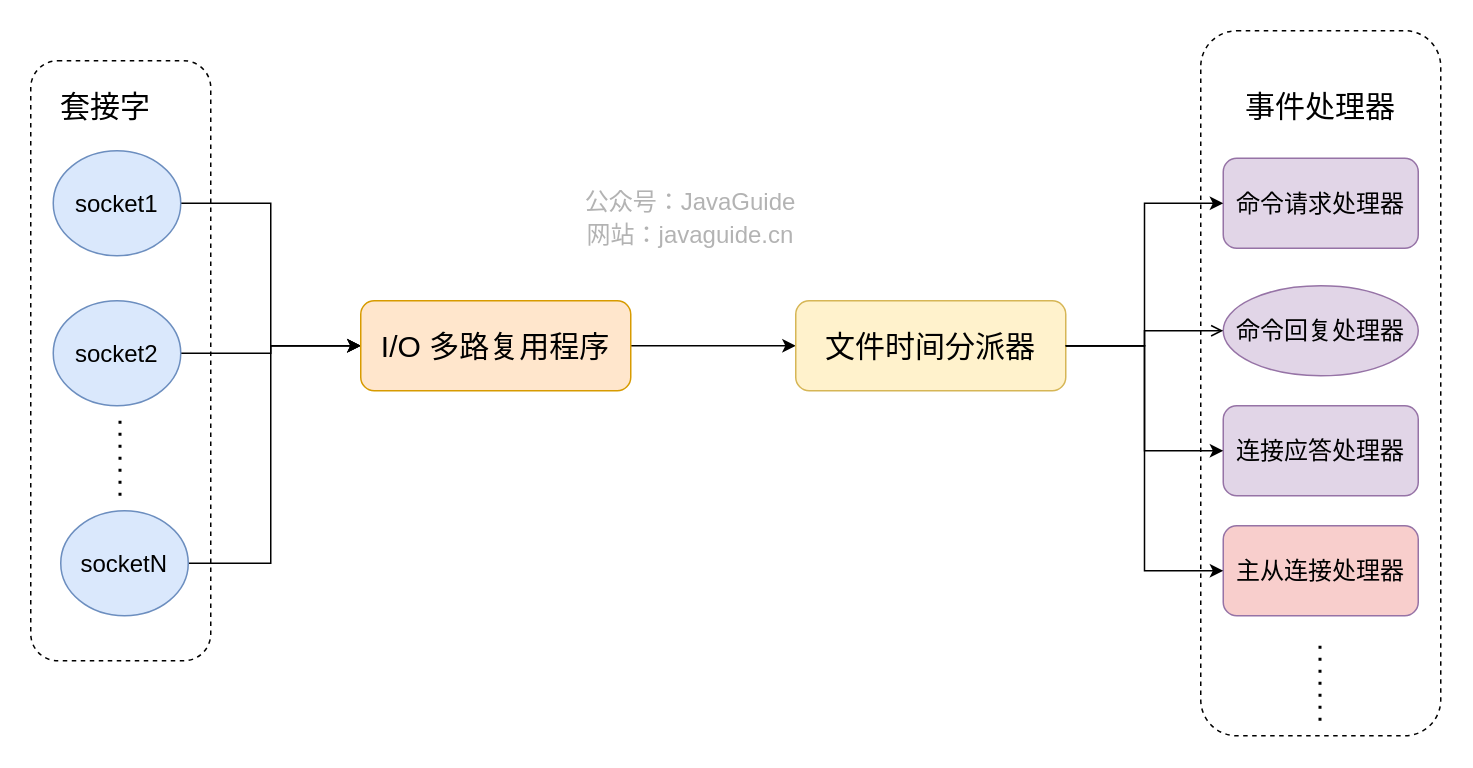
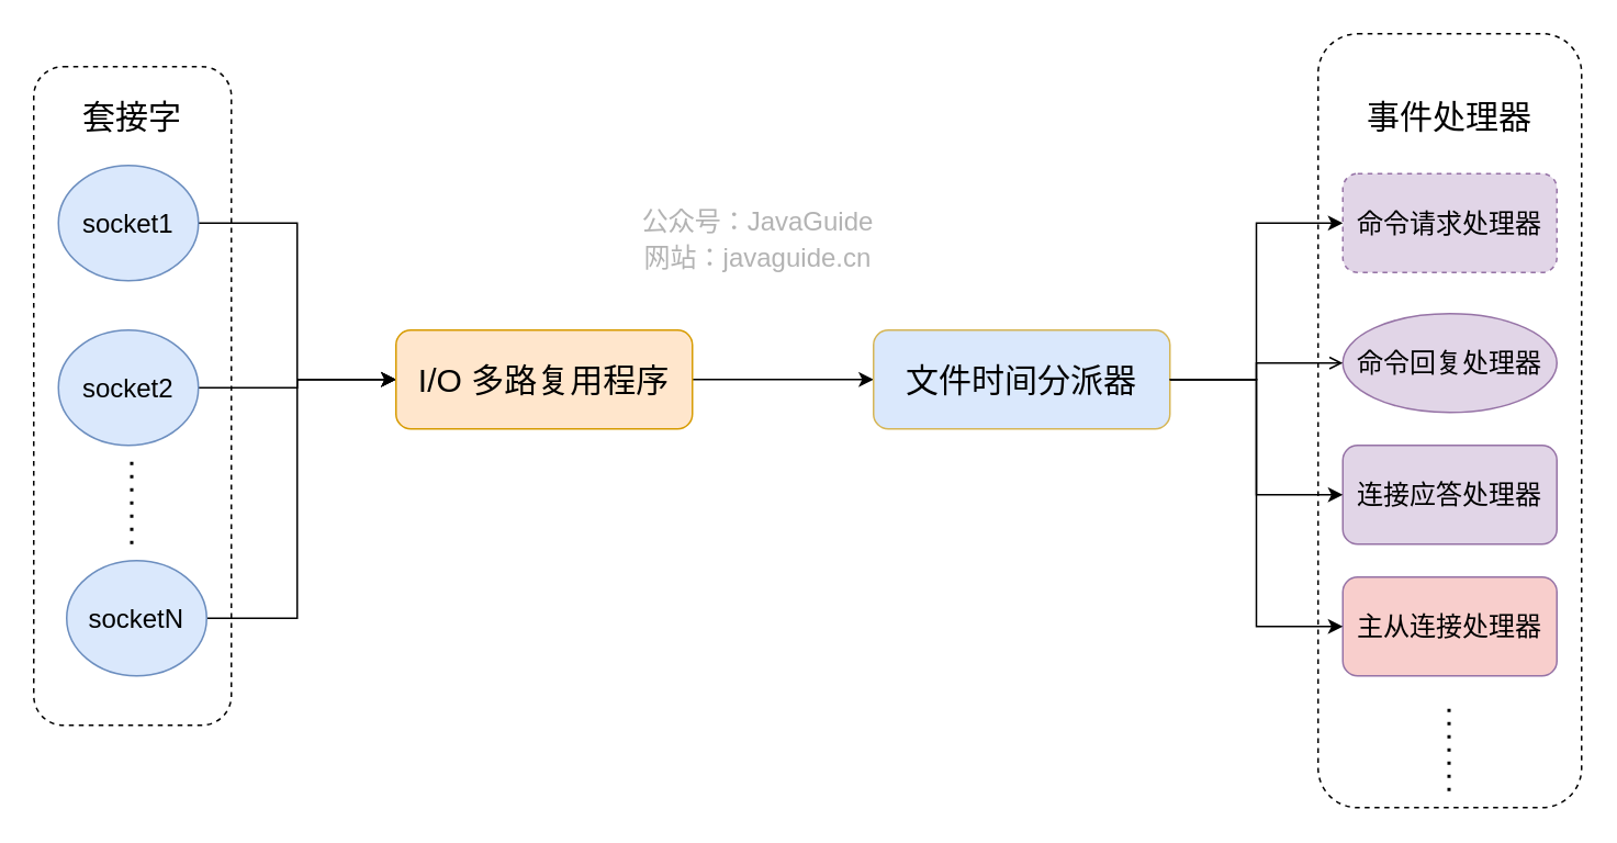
- <mxCell id="3" value="套接字" style="text;html=1;strokeColor=none;fillColor=none;align=center;verticalAlign=middle;whiteSpace=wrap;rounded=0;dashed=1;fontSize=20;" vertex="1" parent="1"><mxGeometry x="30" y="60" width="80" height="20" as="geometry" /></mxCell>
+ <mxCell id="3" value="套接字" style="text;html=1;strokeColor=none;fillColor=none;align=center;verticalAlign=middle;whiteSpace=wrap;rounded=0;dashed=1;fontSize=20;" vertex="1" parent="1"><mxGeometry x="40" y="60" width="80" height="20" as="geometry" /></mxCell>
- <mxCell id="17" value="命令请求处理器" style="rounded=1;whiteSpace=wrap;html=1;fontSize=16;fillColor=#e1d5e7;strokeColor=#9673a6;" vertex="1" parent="1"><mxGeometry x="815" y="105" width="130" height="60" as="geometry" /></mxCell>
+ <mxCell id="17" value="命令请求处理器" style="rounded=1;whiteSpace=wrap;html=1;fontSize=16;fillColor=#e1d5e7;strokeColor=#9673a6;dashed=1;" vertex="1" parent="1"><mxGeometry x="815" y="105" width="130" height="60" as="geometry" /></mxCell>
- <mxCell id="13" value="文件时间分派器" style="rounded=1;whiteSpace=wrap;html=1;fontSize=20;fillColor=#fff2cc;strokeColor=#d6b656;" vertex="1" parent="1"><mxGeometry x="530" y="200" width="180" height="60" as="geometry" /></mxCell>
+ <mxCell id="13" value="文件时间分派器" style="rounded=1;whiteSpace=wrap;html=1;fontSize=20;fillColor=#dae8fc;strokeColor=#d6b656;" vertex="1" parent="1"><mxGeometry x="530" y="200" width="180" height="60" as="geometry" /></mxCell>
